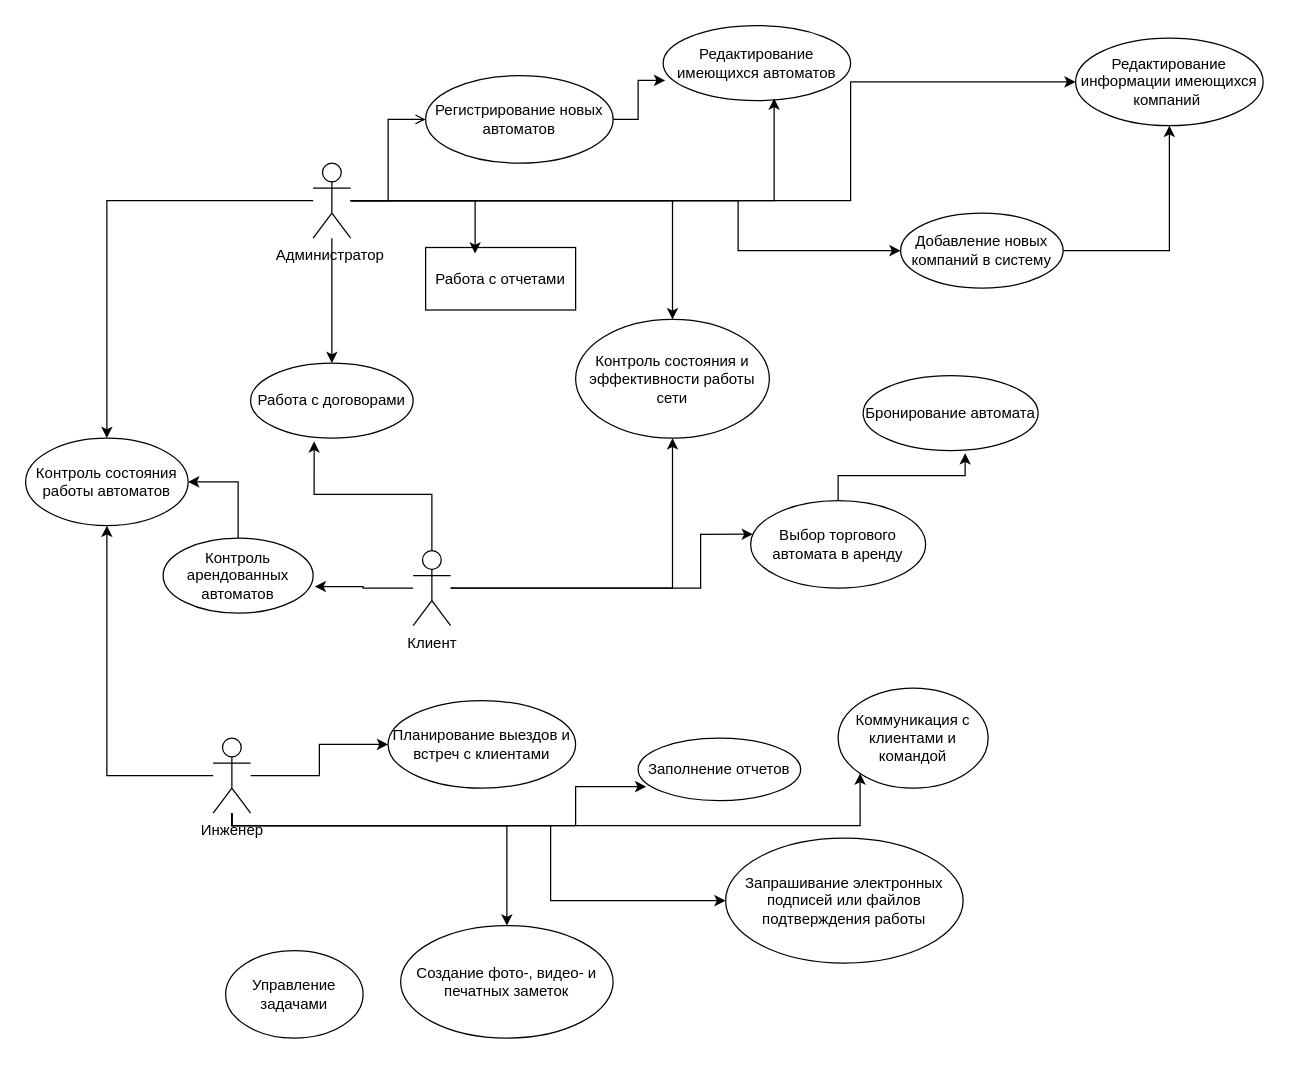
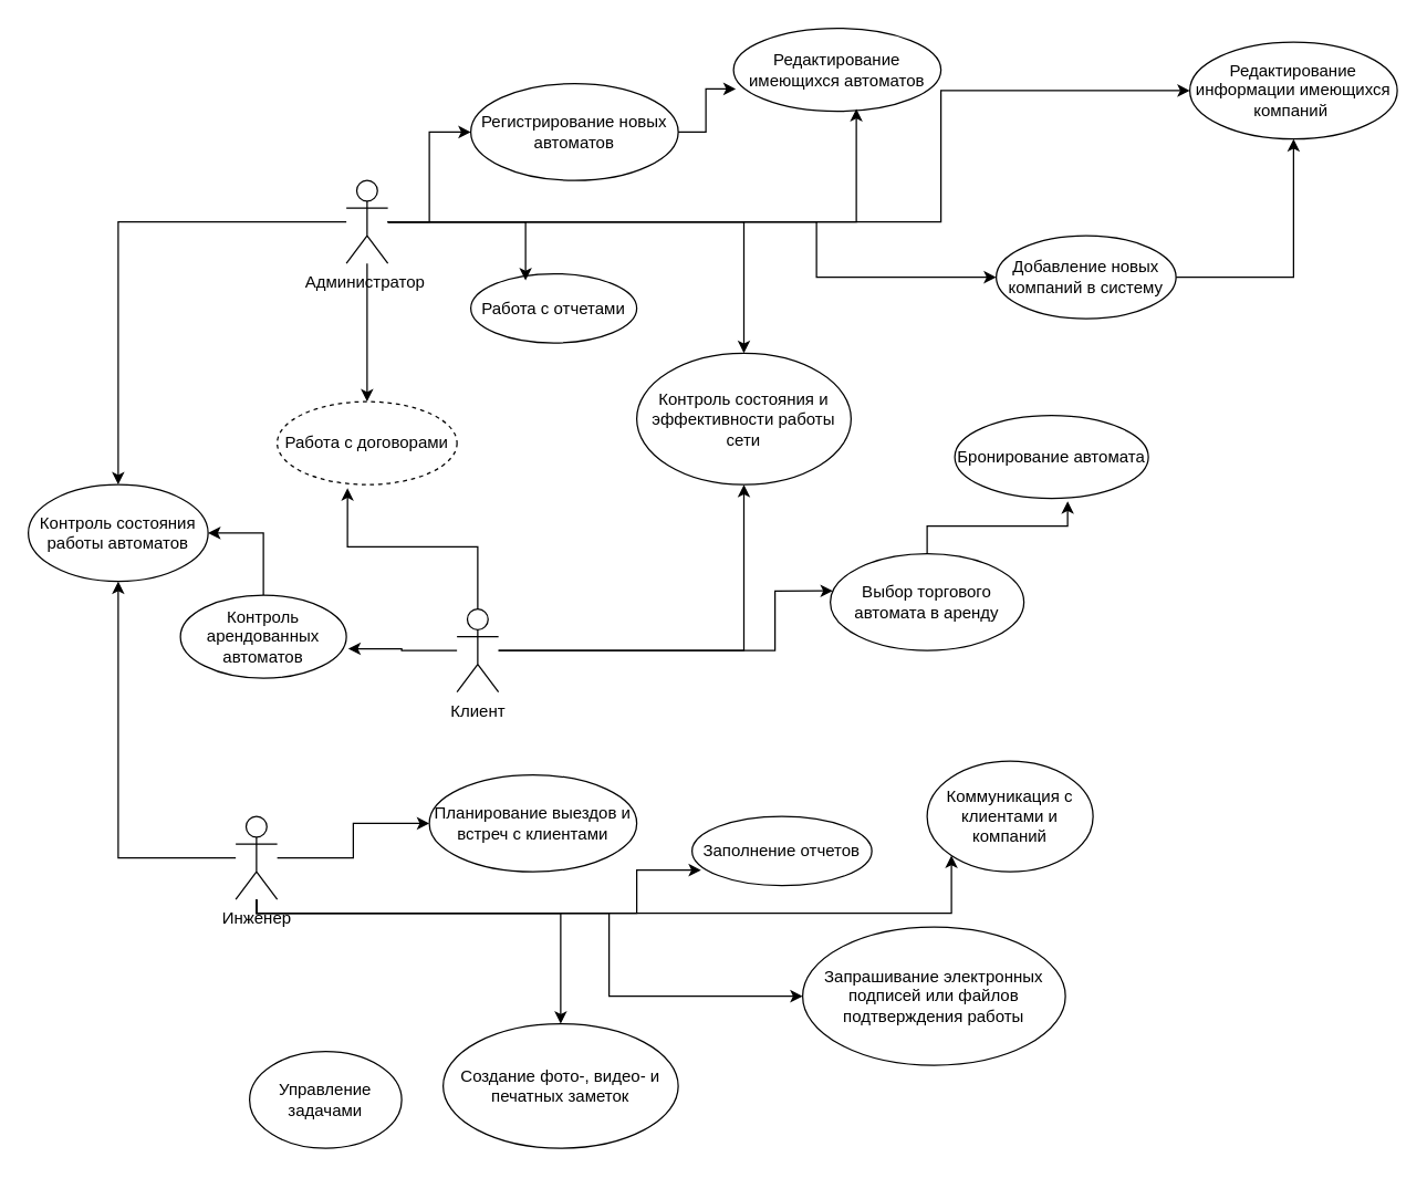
- <mxCell id="2" style="edgeStyle=orthogonalEdgeStyle;rounded=0;orthogonalLoop=1;jettySize=auto;html=1;endArrow=open;" edge="1" parent="1" source="8" target="17"><mxGeometry relative="1" as="geometry" /></mxCell>
+ <mxCell id="2" style="edgeStyle=orthogonalEdgeStyle;rounded=0;orthogonalLoop=1;jettySize=auto;html=1;" edge="1" parent="1" source="8" target="17"><mxGeometry relative="1" as="geometry" /></mxCell>
- <mxCell id="24" value="Работа с отчетами" style="whiteSpace=wrap;html=1;rounded=0;" vertex="1" parent="1"><mxGeometry x="340" y="197.5" width="120" height="50" as="geometry" /></mxCell>
+ <mxCell id="24" value="Работа с отчетами" style="ellipse;whiteSpace=wrap;html=1;" vertex="1" parent="1"><mxGeometry x="340" y="197.5" width="120" height="50" as="geometry" /></mxCell>
- <mxCell id="32" value="Работа с договорами" style="ellipse;whiteSpace=wrap;html=1;" vertex="1" parent="1"><mxGeometry x="200" y="290" width="130" height="60" as="geometry" /></mxCell>
+ <mxCell id="32" value="Работа с договорами" style="ellipse;whiteSpace=wrap;html=1;dashed=1;" vertex="1" parent="1"><mxGeometry x="200" y="290" width="130" height="60" as="geometry" /></mxCell>
- <mxCell id="39" value="Коммуникация с клиентами и командой" style="ellipse;whiteSpace=wrap;html=1;" vertex="1" parent="1"><mxGeometry x="670" y="550" width="120" height="80" as="geometry" /></mxCell>
+ <mxCell id="39" value="Коммуникация с клиентами и компаний" style="ellipse;whiteSpace=wrap;html=1;" vertex="1" parent="1"><mxGeometry x="670" y="550" width="120" height="80" as="geometry" /></mxCell>
- <mxCell id="36" value="Заполнение отчетов" style="ellipse;whiteSpace=wrap;html=1;" vertex="1" parent="1"><mxGeometry x="510" y="590" width="130" height="50" as="geometry" /></mxCell>
+ <mxCell id="36" value="Заполнение отчетов" style="ellipse;whiteSpace=wrap;html=1;" vertex="1" parent="1"><mxGeometry x="500" y="590" width="130" height="50" as="geometry" /></mxCell>
